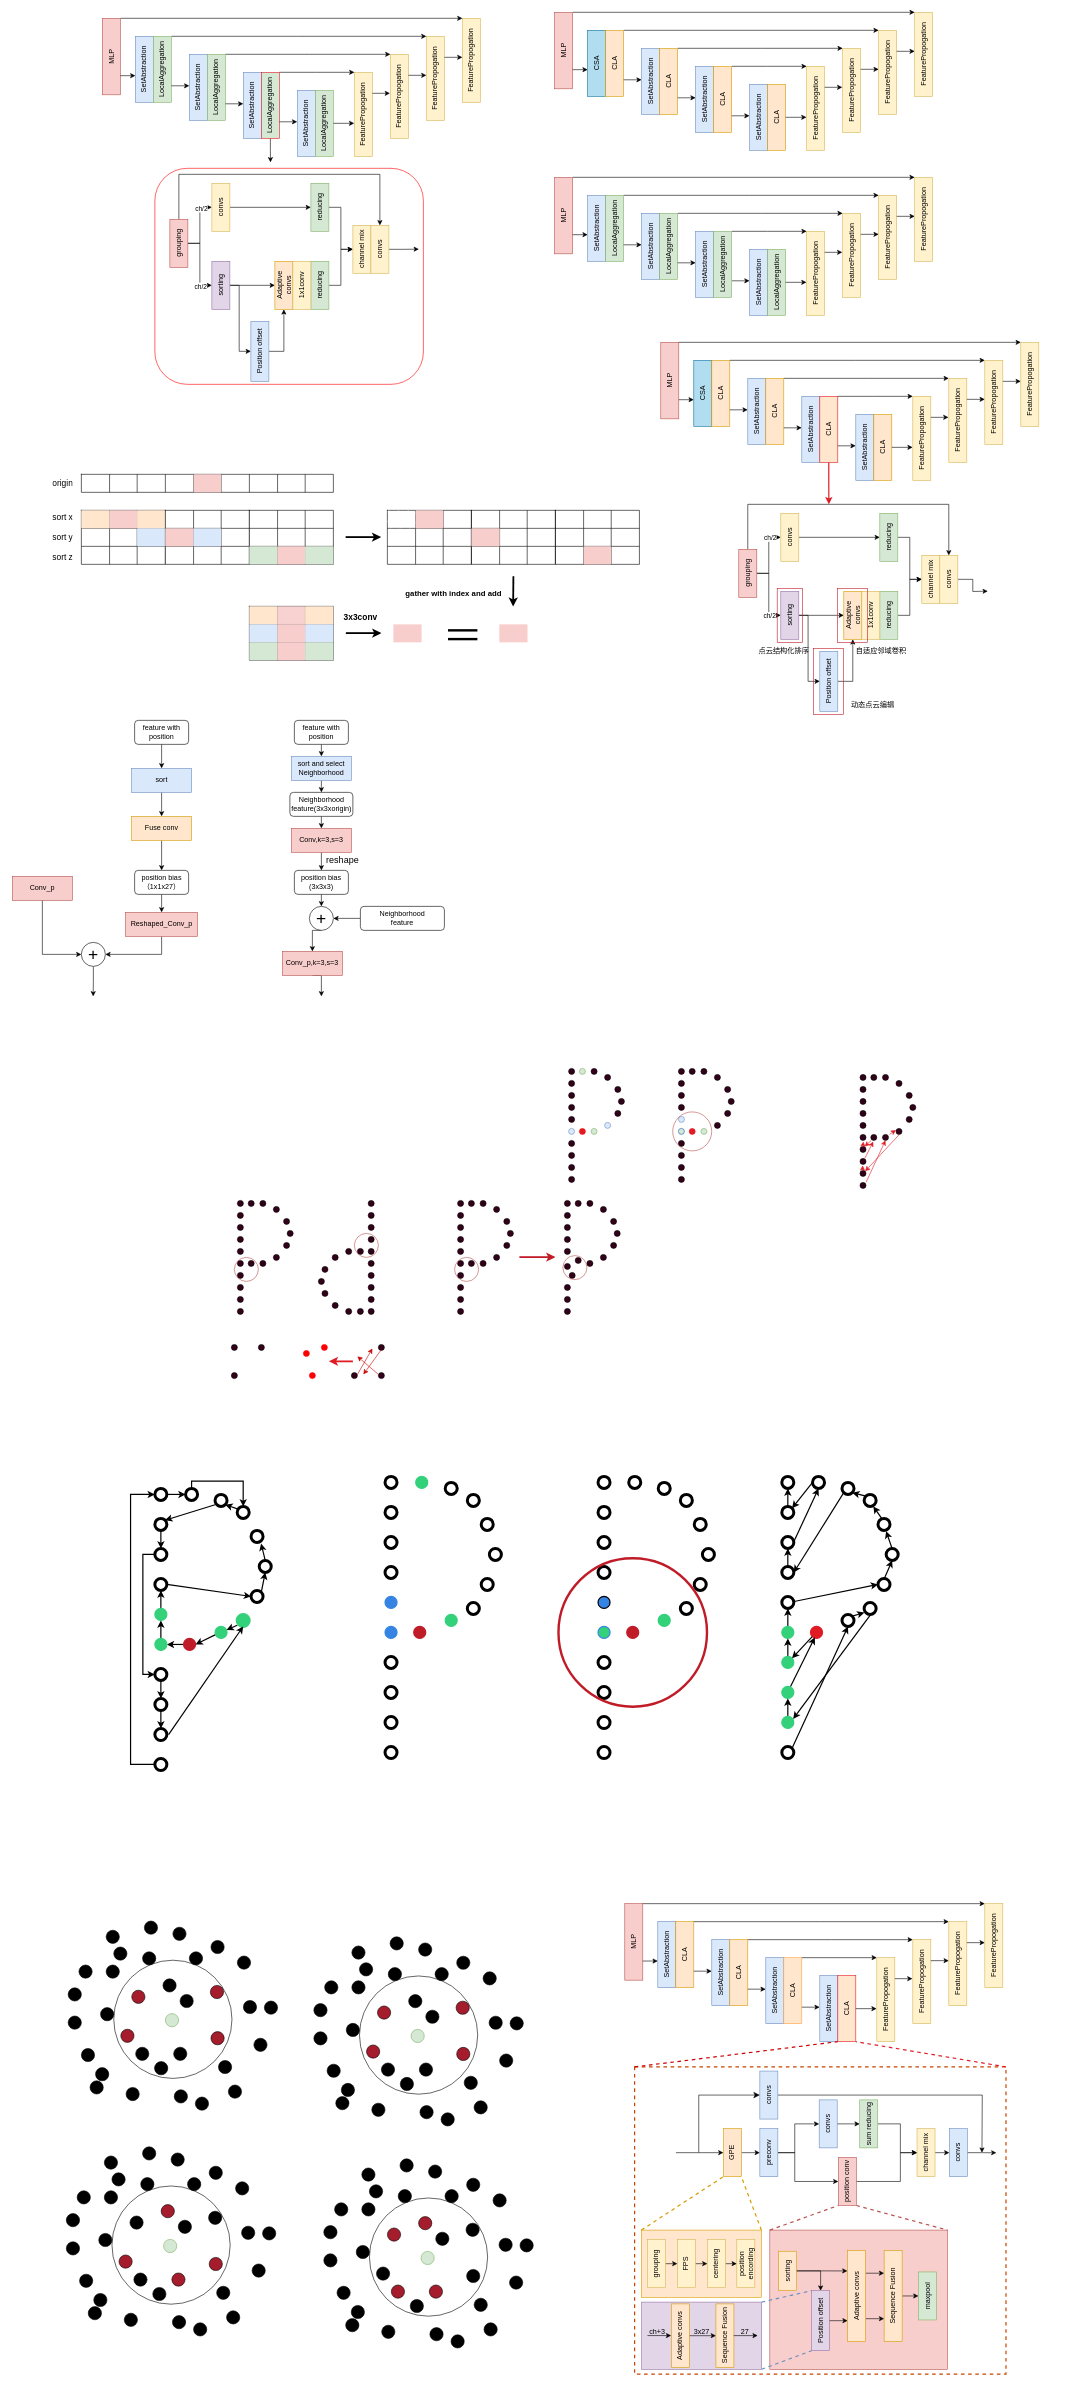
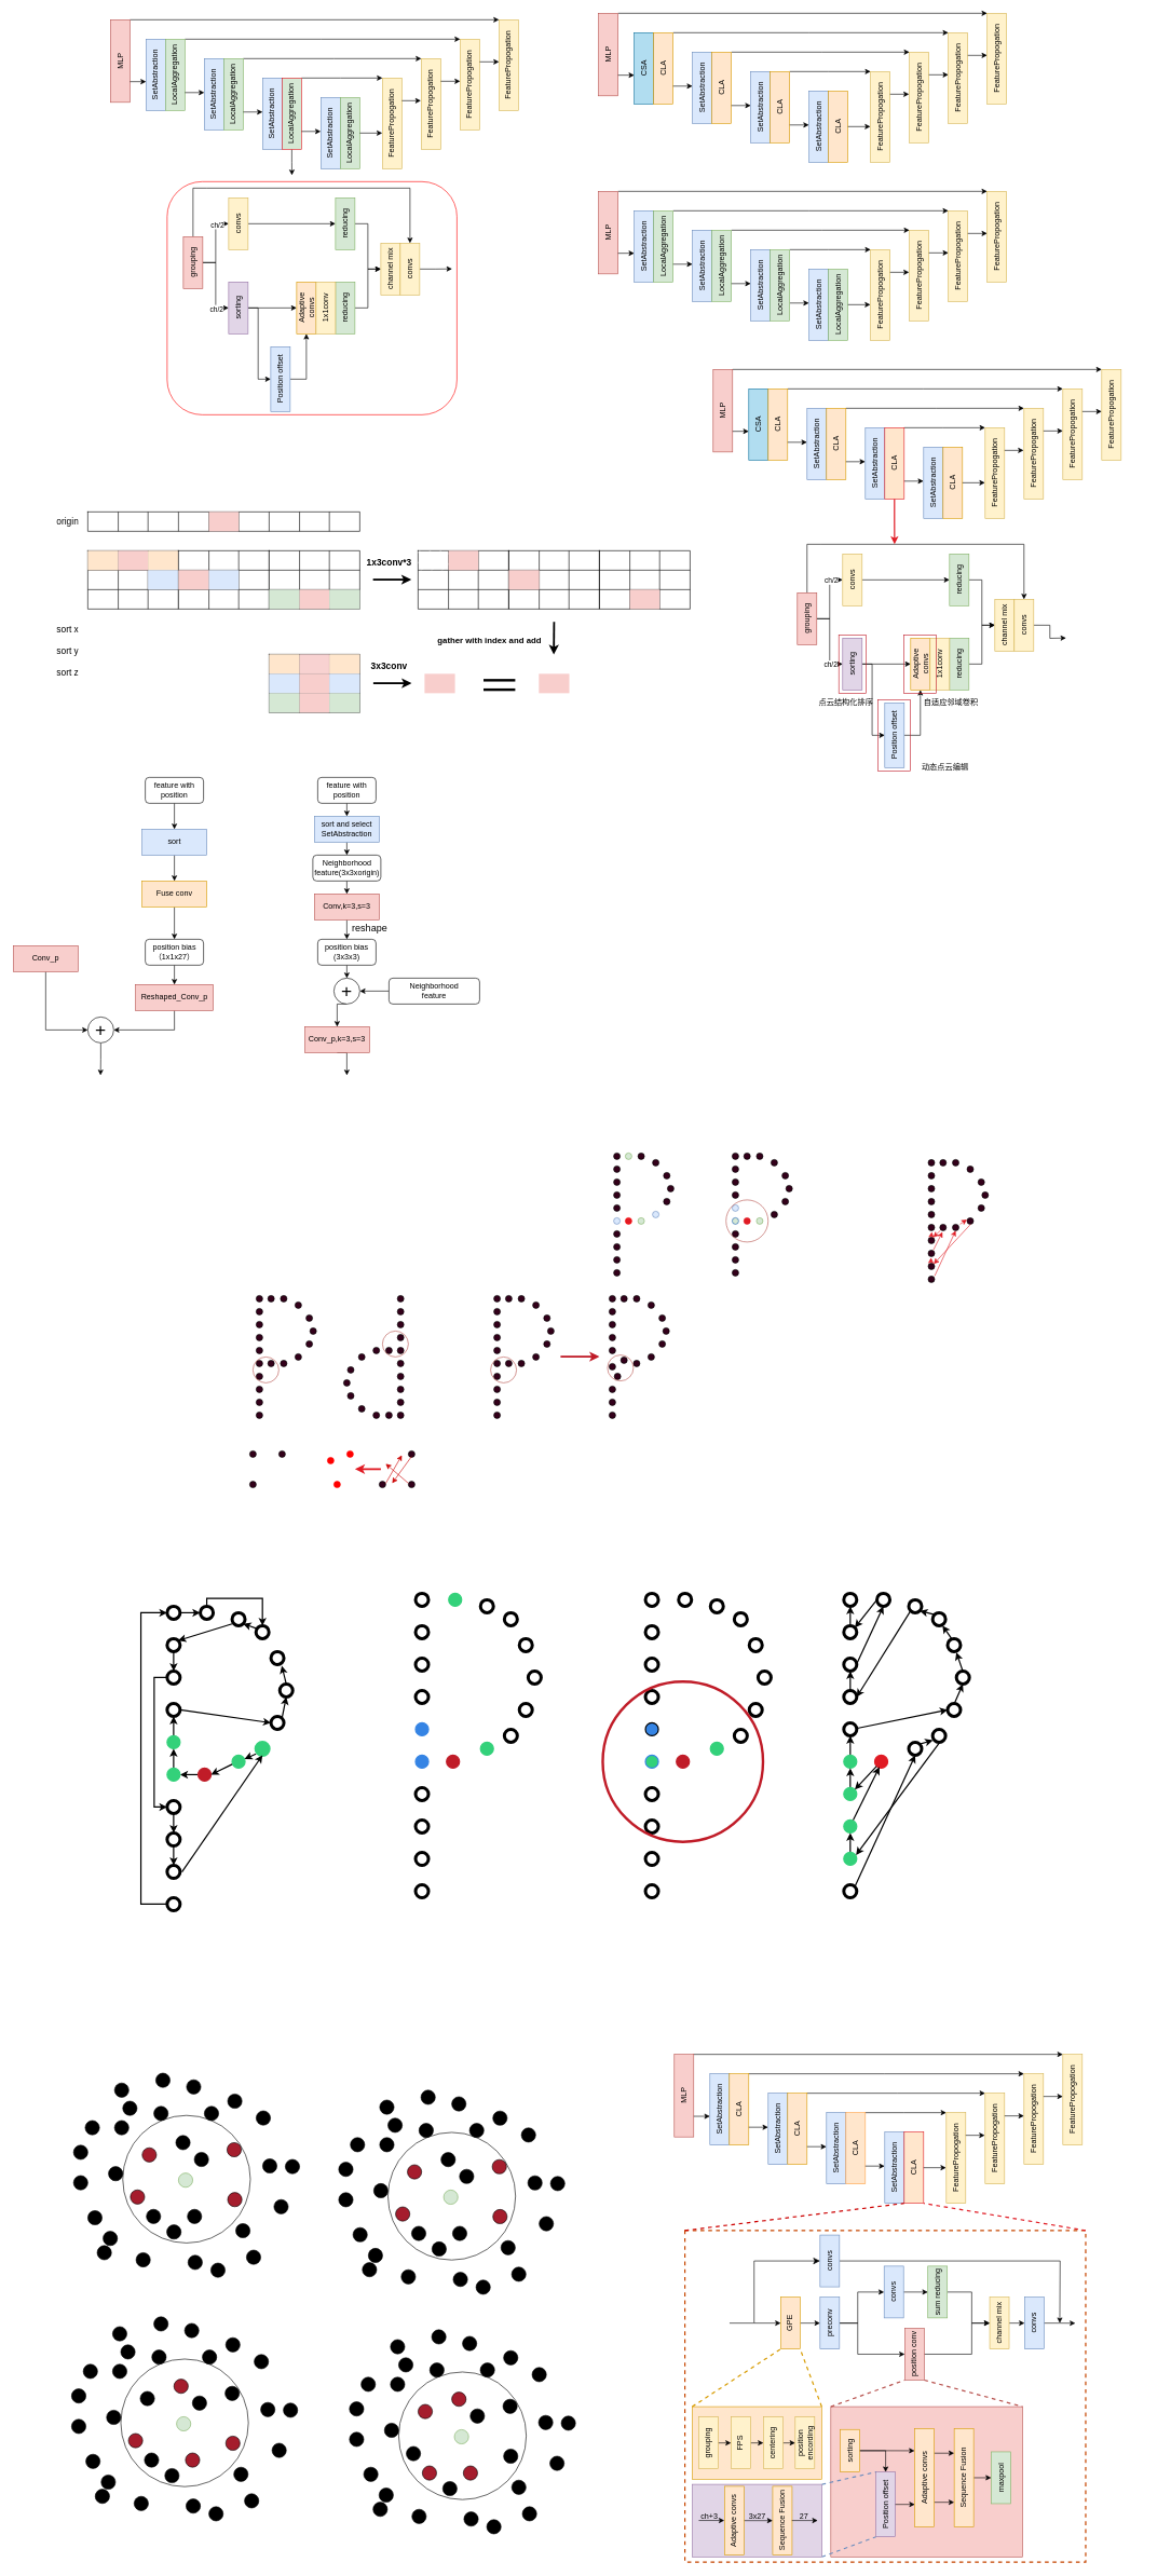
+ <mxCell id="109" value="&lt;font style=&quot;font-size: 14px;&quot;&gt;1x3conv*3&lt;/font&gt;" style="text;strokeColor=none;fillColor=none;html=1;fontSize=24;fontStyle=1;verticalAlign=middle;align=center;" parent="1" vertex="1"><mxGeometry x="565" y="850" width="70" height="30" as="geometry" /></mxCell>
- <mxCell id="94" value="&lt;div style=&quot;font-size: 14px;&quot;&gt;&lt;font style=&quot;font-size: 14px;&quot;&gt;sort x&lt;/font&gt;&lt;/div&gt;&lt;div style=&quot;font-size: 14px;&quot;&gt;&lt;font style=&quot;font-size: 14px;&quot;&gt;&lt;br&gt;&lt;/font&gt;&lt;/div&gt;&lt;div style=&quot;font-size: 14px;&quot;&gt;&lt;font style=&quot;font-size: 14px;&quot;&gt;sort y&lt;/font&gt;&lt;/div&gt;&lt;div style=&quot;font-size: 14px;&quot;&gt;&lt;font style=&quot;font-size: 14px;&quot;&gt;&lt;br&gt;&lt;/font&gt;&lt;/div&gt;&lt;div style=&quot;font-size: 14px;&quot;&gt;&lt;font style=&quot;font-size: 14px;&quot;&gt;sort z&lt;/font&gt;&lt;br&gt;&lt;/div&gt;" style="text;strokeColor=none;fillColor=none;html=1;whiteSpace=wrap;verticalAlign=middle;overflow=hidden;" parent="1" vertex="1"><mxGeometry x="85" y="850" width="50" height="90" as="geometry" /></mxCell>
+ <mxCell id="94" value="&lt;div style=&quot;font-size: 14px;&quot;&gt;&lt;font style=&quot;font-size: 14px;&quot;&gt;sort x&lt;/font&gt;&lt;/div&gt;&lt;div style=&quot;font-size: 14px;&quot;&gt;&lt;font style=&quot;font-size: 14px;&quot;&gt;&lt;br&gt;&lt;/font&gt;&lt;/div&gt;&lt;div style=&quot;font-size: 14px;&quot;&gt;&lt;font style=&quot;font-size: 14px;&quot;&gt;sort y&lt;/font&gt;&lt;/div&gt;&lt;div style=&quot;font-size: 14px;&quot;&gt;&lt;font style=&quot;font-size: 14px;&quot;&gt;&lt;br&gt;&lt;/font&gt;&lt;/div&gt;&lt;div style=&quot;font-size: 14px;&quot;&gt;&lt;font style=&quot;font-size: 14px;&quot;&gt;sort z&lt;/font&gt;&lt;br&gt;&lt;/div&gt;" style="text;strokeColor=none;fillColor=none;html=1;whiteSpace=wrap;verticalAlign=middle;overflow=hidden;" parent="1" vertex="1"><mxGeometry x="85" y="960" width="50" height="90" as="geometry" /></mxCell>
- <mxCell id="439" value="动态点云编辑" style="whiteSpace=wrap;html=1;strokeColor=none;fillColor=none;" parent="1" vertex="1"><mxGeometry x="1410.63" y="1160.05" width="85.63" height="29.95" as="geometry" /></mxCell>
+ <mxCell id="439" value="动态点云编辑" style="whiteSpace=wrap;html=1;strokeColor=none;fillColor=none;" parent="1" vertex="1"><mxGeometry x="1415.63" y="1170.05" width="85.63" height="29.95" as="geometry" /></mxCell>
- <mxCell id="198" value="sort and select Neighborhood" style="rounded=0;whiteSpace=wrap;html=1;fillColor=#dae8fc;strokeColor=#6c8ebf;" parent="1" vertex="1"><mxGeometry x="485" y="1260" width="100" height="40" as="geometry" /></mxCell>
+ <mxCell id="198" value="sort and select SetAbstraction" style="rounded=0;whiteSpace=wrap;html=1;fillColor=#dae8fc;strokeColor=#6c8ebf;" parent="1" vertex="1"><mxGeometry x="485" y="1260" width="100" height="40" as="geometry" /></mxCell>
